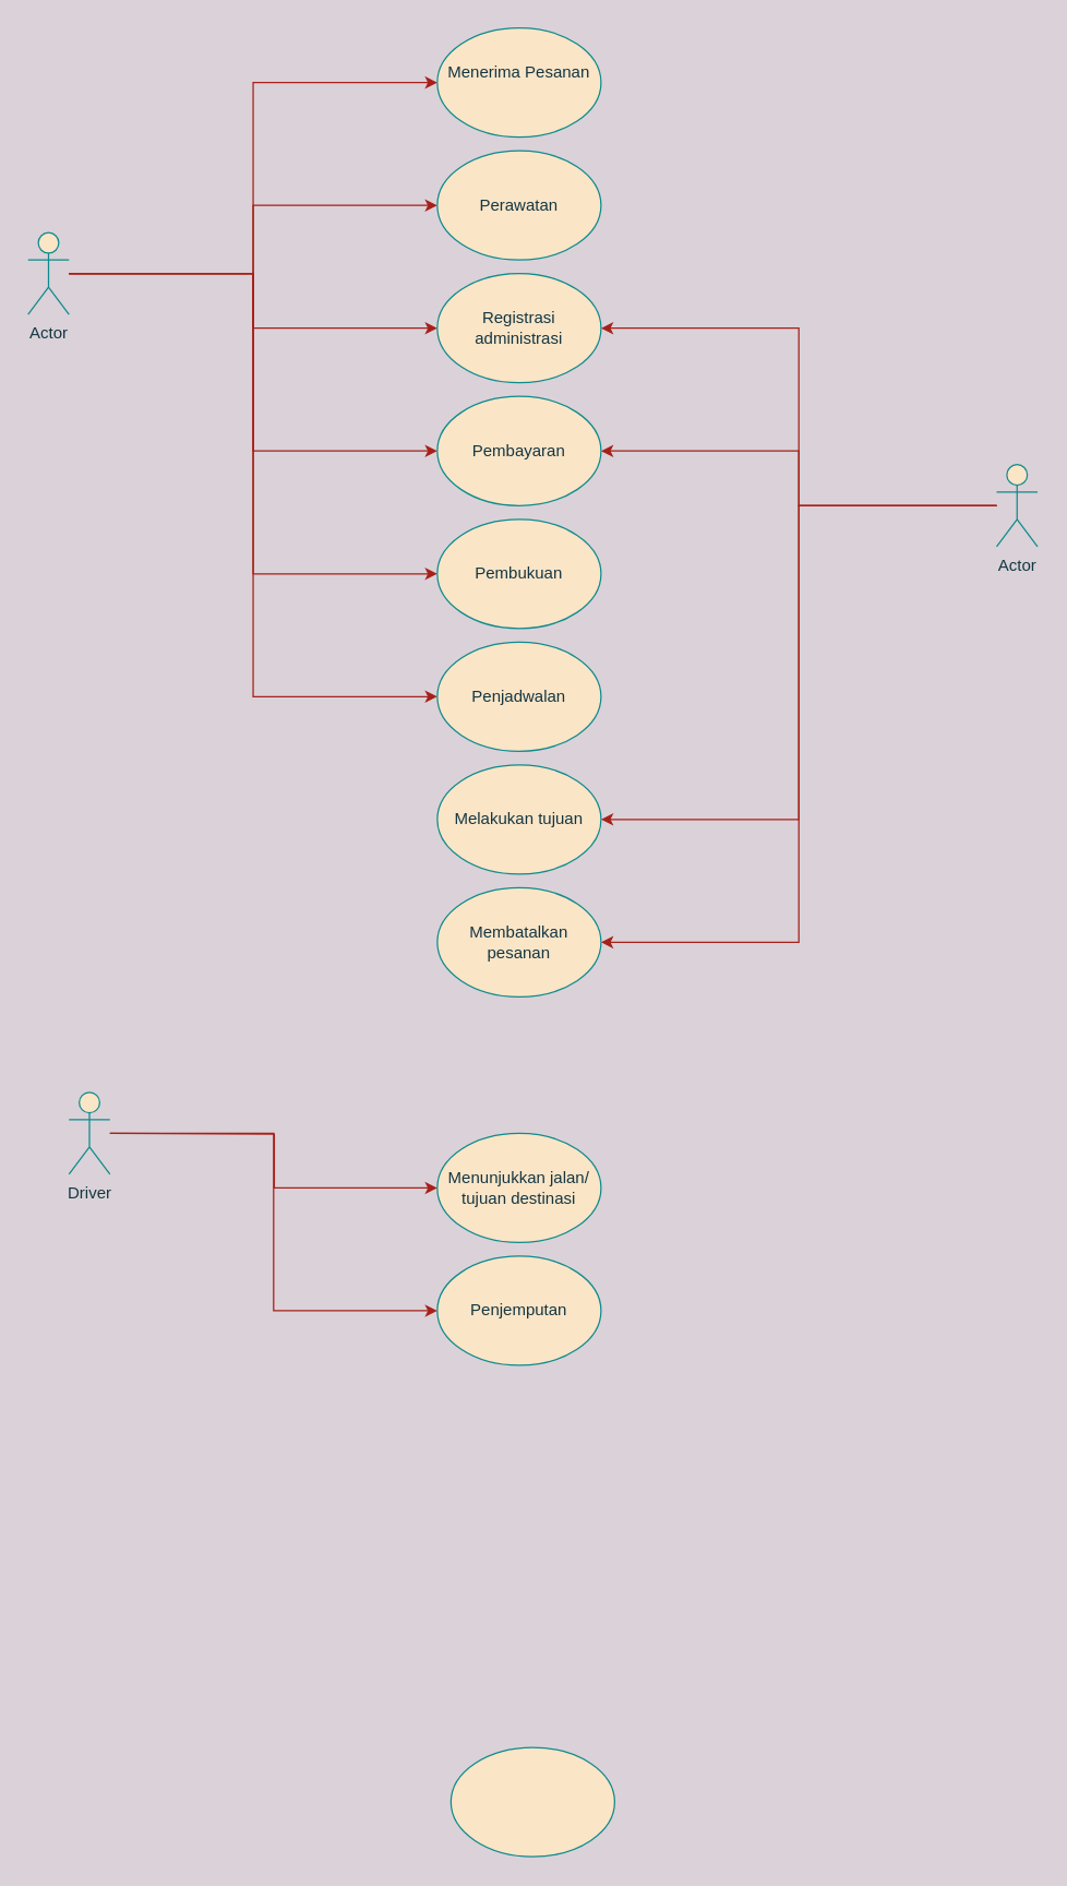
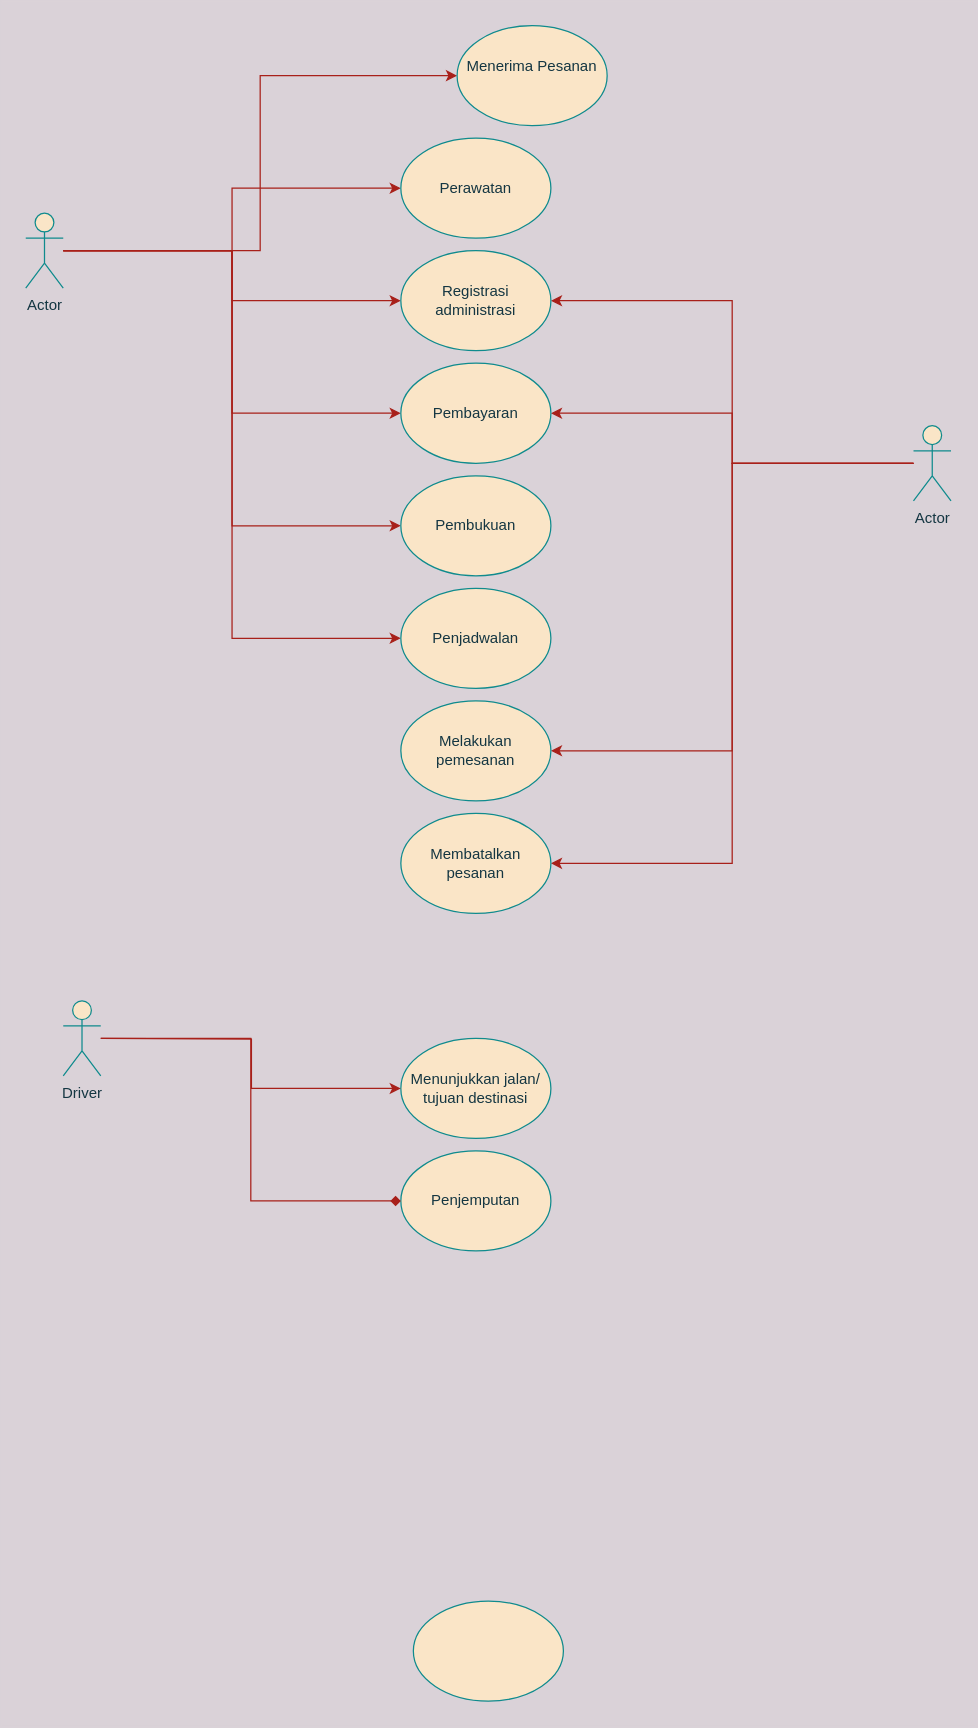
- <mxCell id="14" value="&lt;div&gt;Menerima Pesanan&lt;/div&gt;&lt;div&gt;&lt;br&gt;&lt;/div&gt;" style="ellipse;whiteSpace=wrap;html=1;fillColor=#FAE5C7;strokeColor=#0F8B8D;fontColor=#143642;" vertex="1" parent="1"><mxGeometry x="320" width="120" height="80" as="geometry" y="20" /></mxCell>
+ <mxCell id="14" value="&lt;div&gt;Menerima Pesanan&lt;/div&gt;&lt;div&gt;&lt;br&gt;&lt;/div&gt;" style="ellipse;whiteSpace=wrap;html=1;fillColor=#FAE5C7;strokeColor=#0F8B8D;fontColor=#143642;" vertex="1" parent="1"><mxGeometry x="365" y="20" width="120" height="80" as="geometry" /></mxCell>
- <mxCell id="20" value="Melakukan tujuan" style="ellipse;whiteSpace=wrap;html=1;fillColor=#FAE5C7;strokeColor=#0F8B8D;fontColor=#143642;" vertex="1" parent="1"><mxGeometry x="320" y="560" width="120" height="80" as="geometry" /></mxCell>
+ <mxCell id="20" value="Melakukan pemesanan" style="ellipse;whiteSpace=wrap;html=1;fillColor=#FAE5C7;strokeColor=#0F8B8D;fontColor=#143642;" vertex="1" parent="1"><mxGeometry x="320" y="560" width="120" height="80" as="geometry" /></mxCell>
- <mxCell id="26" style="edgeStyle=orthogonalEdgeStyle;rounded=0;orthogonalLoop=1;jettySize=auto;html=1;entryX=0;entryY=0.5;entryDx=0;entryDy=0;labelBackgroundColor=#DAD2D8;strokeColor=#A8201A;fontColor=#143642;" edge="1" parent="1" source="27" target="21"><mxGeometry relative="1" as="geometry" /></mxCell>
+ <mxCell id="26" style="edgeStyle=orthogonalEdgeStyle;rounded=0;orthogonalLoop=1;jettySize=auto;html=1;entryX=0;entryY=0.5;entryDx=0;entryDy=0;labelBackgroundColor=#DAD2D8;strokeColor=#A8201A;fontColor=#143642;endArrow=diamond;" edge="1" parent="1" source="27" target="21"><mxGeometry relative="1" as="geometry" /></mxCell>
